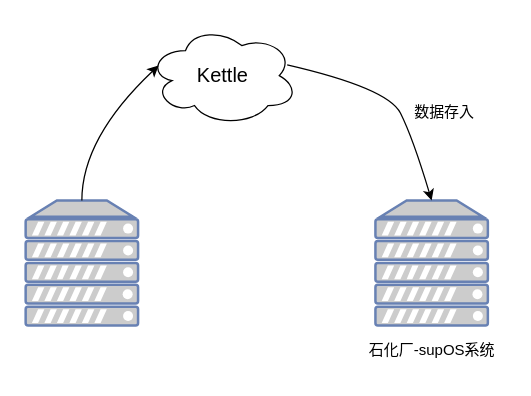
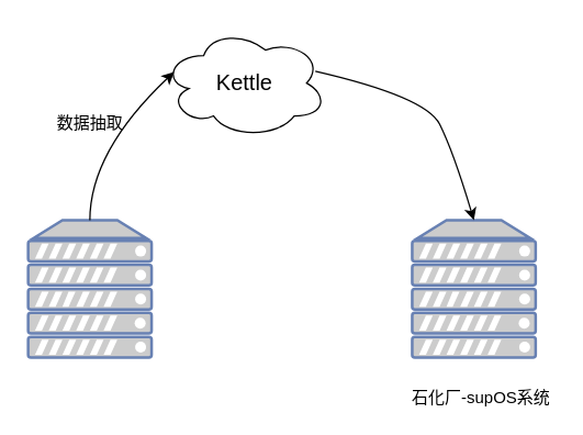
+ <mxCell id="8" value="数据抽取" style="text;html=1;strokeColor=none;fillColor=none;align=center;verticalAlign=middle;whiteSpace=wrap;rounded=0;" vertex="1" parent="1"><mxGeometry x="37.5" y="80" width="55" height="20" as="geometry" /></mxCell>
- <mxCell id="9" value="数据存入" style="text;html=1;strokeColor=none;fillColor=none;align=center;verticalAlign=middle;whiteSpace=wrap;rounded=0;" vertex="1" parent="1"><mxGeometry x="327.5" y="80" width="55" height="20" as="geometry" /></mxCell>
- <mxCell id="5" value="石化厂-supOS系统" style="text;html=1;strokeColor=none;fillColor=none;align=center;verticalAlign=middle;whiteSpace=wrap;rounded=0;" vertex="1" parent="1"><mxGeometry x="287.5" y="265" width="115" height="30" as="geometry" /></mxCell>
+ <mxCell id="5" value="石化厂-supOS系统" style="text;html=1;strokeColor=none;fillColor=none;align=center;verticalAlign=middle;whiteSpace=wrap;rounded=0;" vertex="1" parent="1"><mxGeometry x="292.5" y="275" width="115" height="30" as="geometry" /></mxCell>
